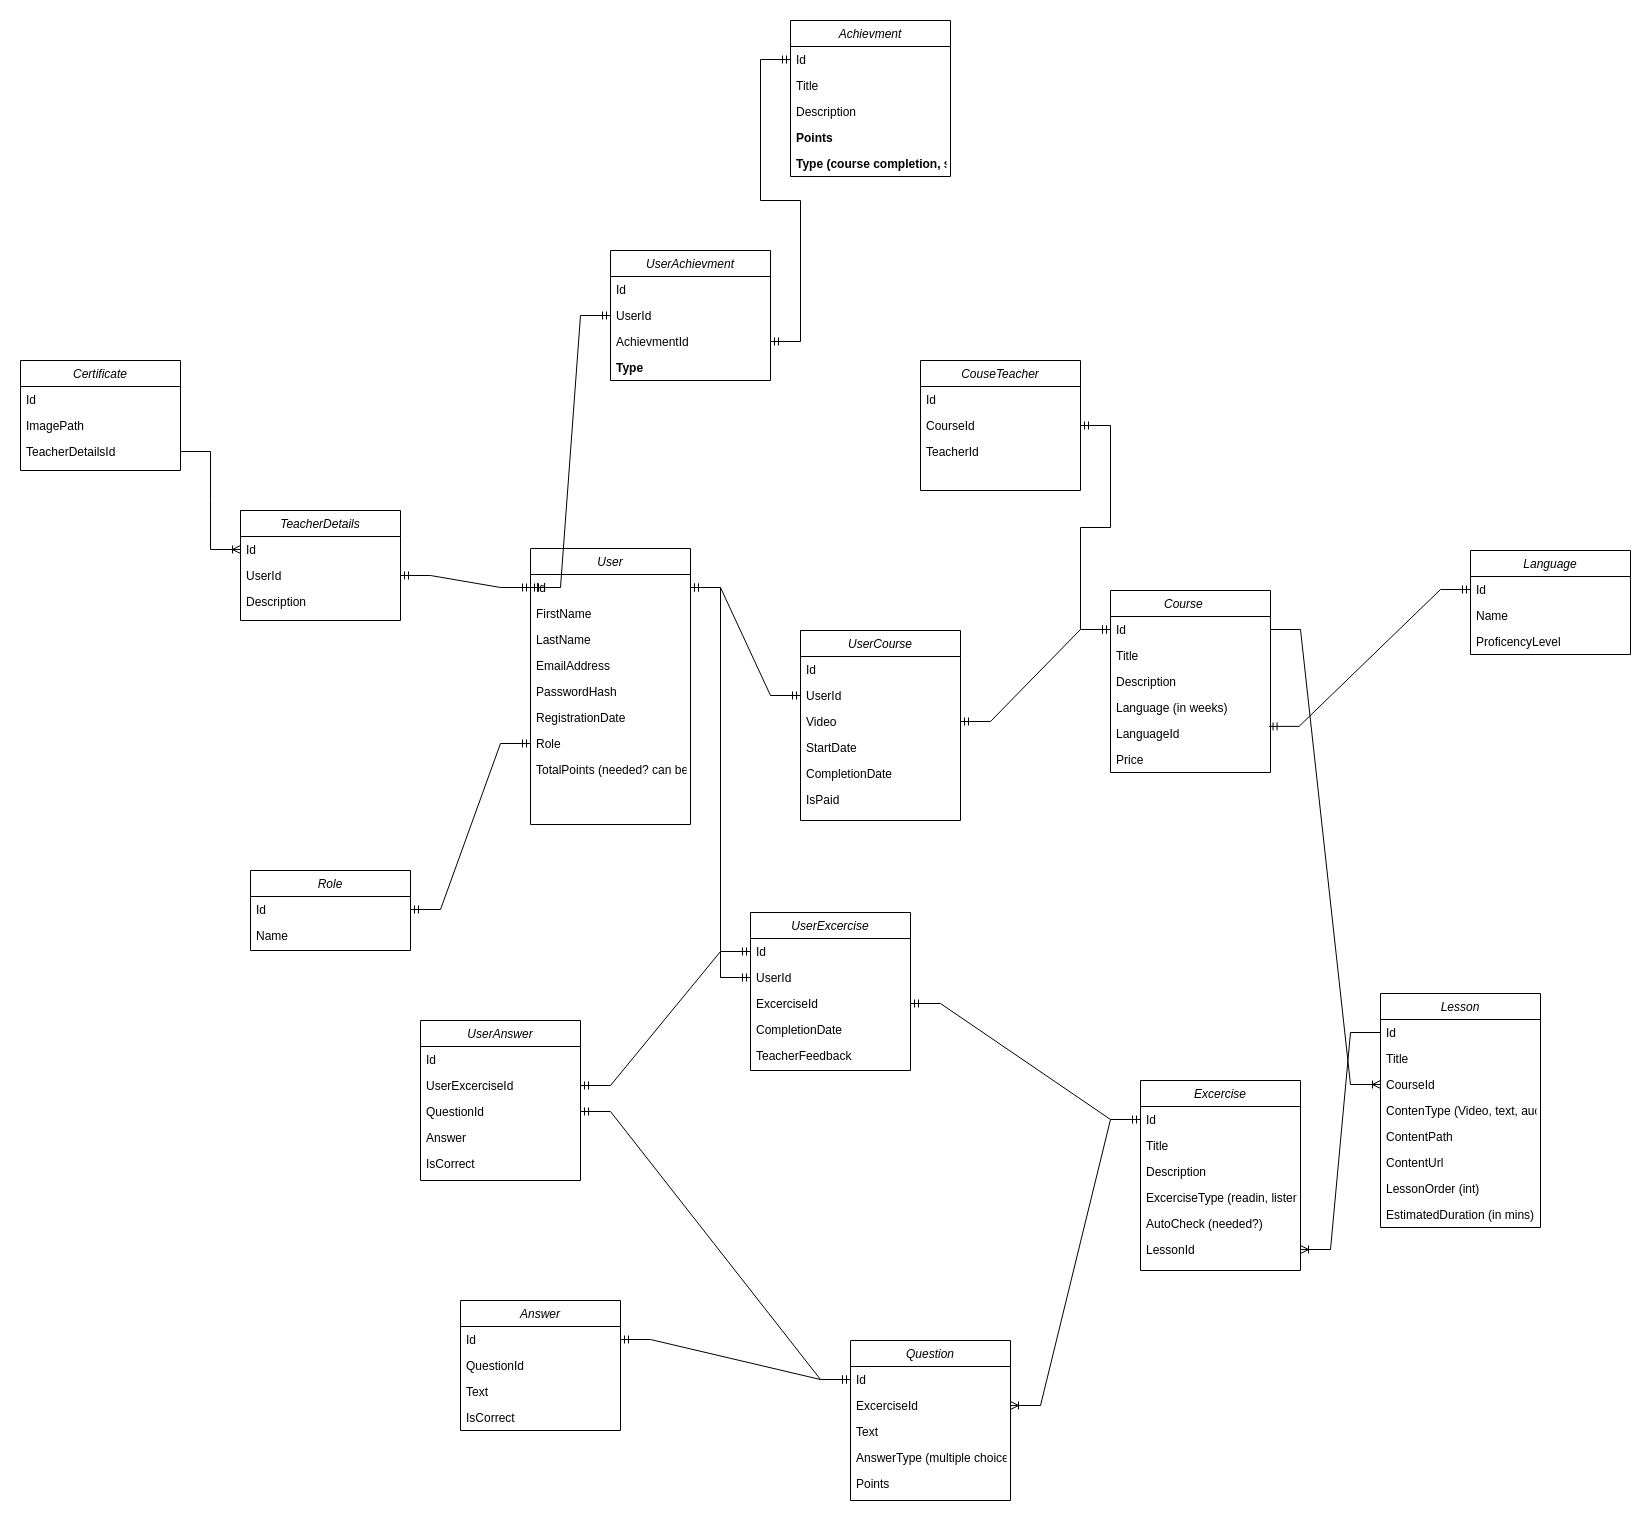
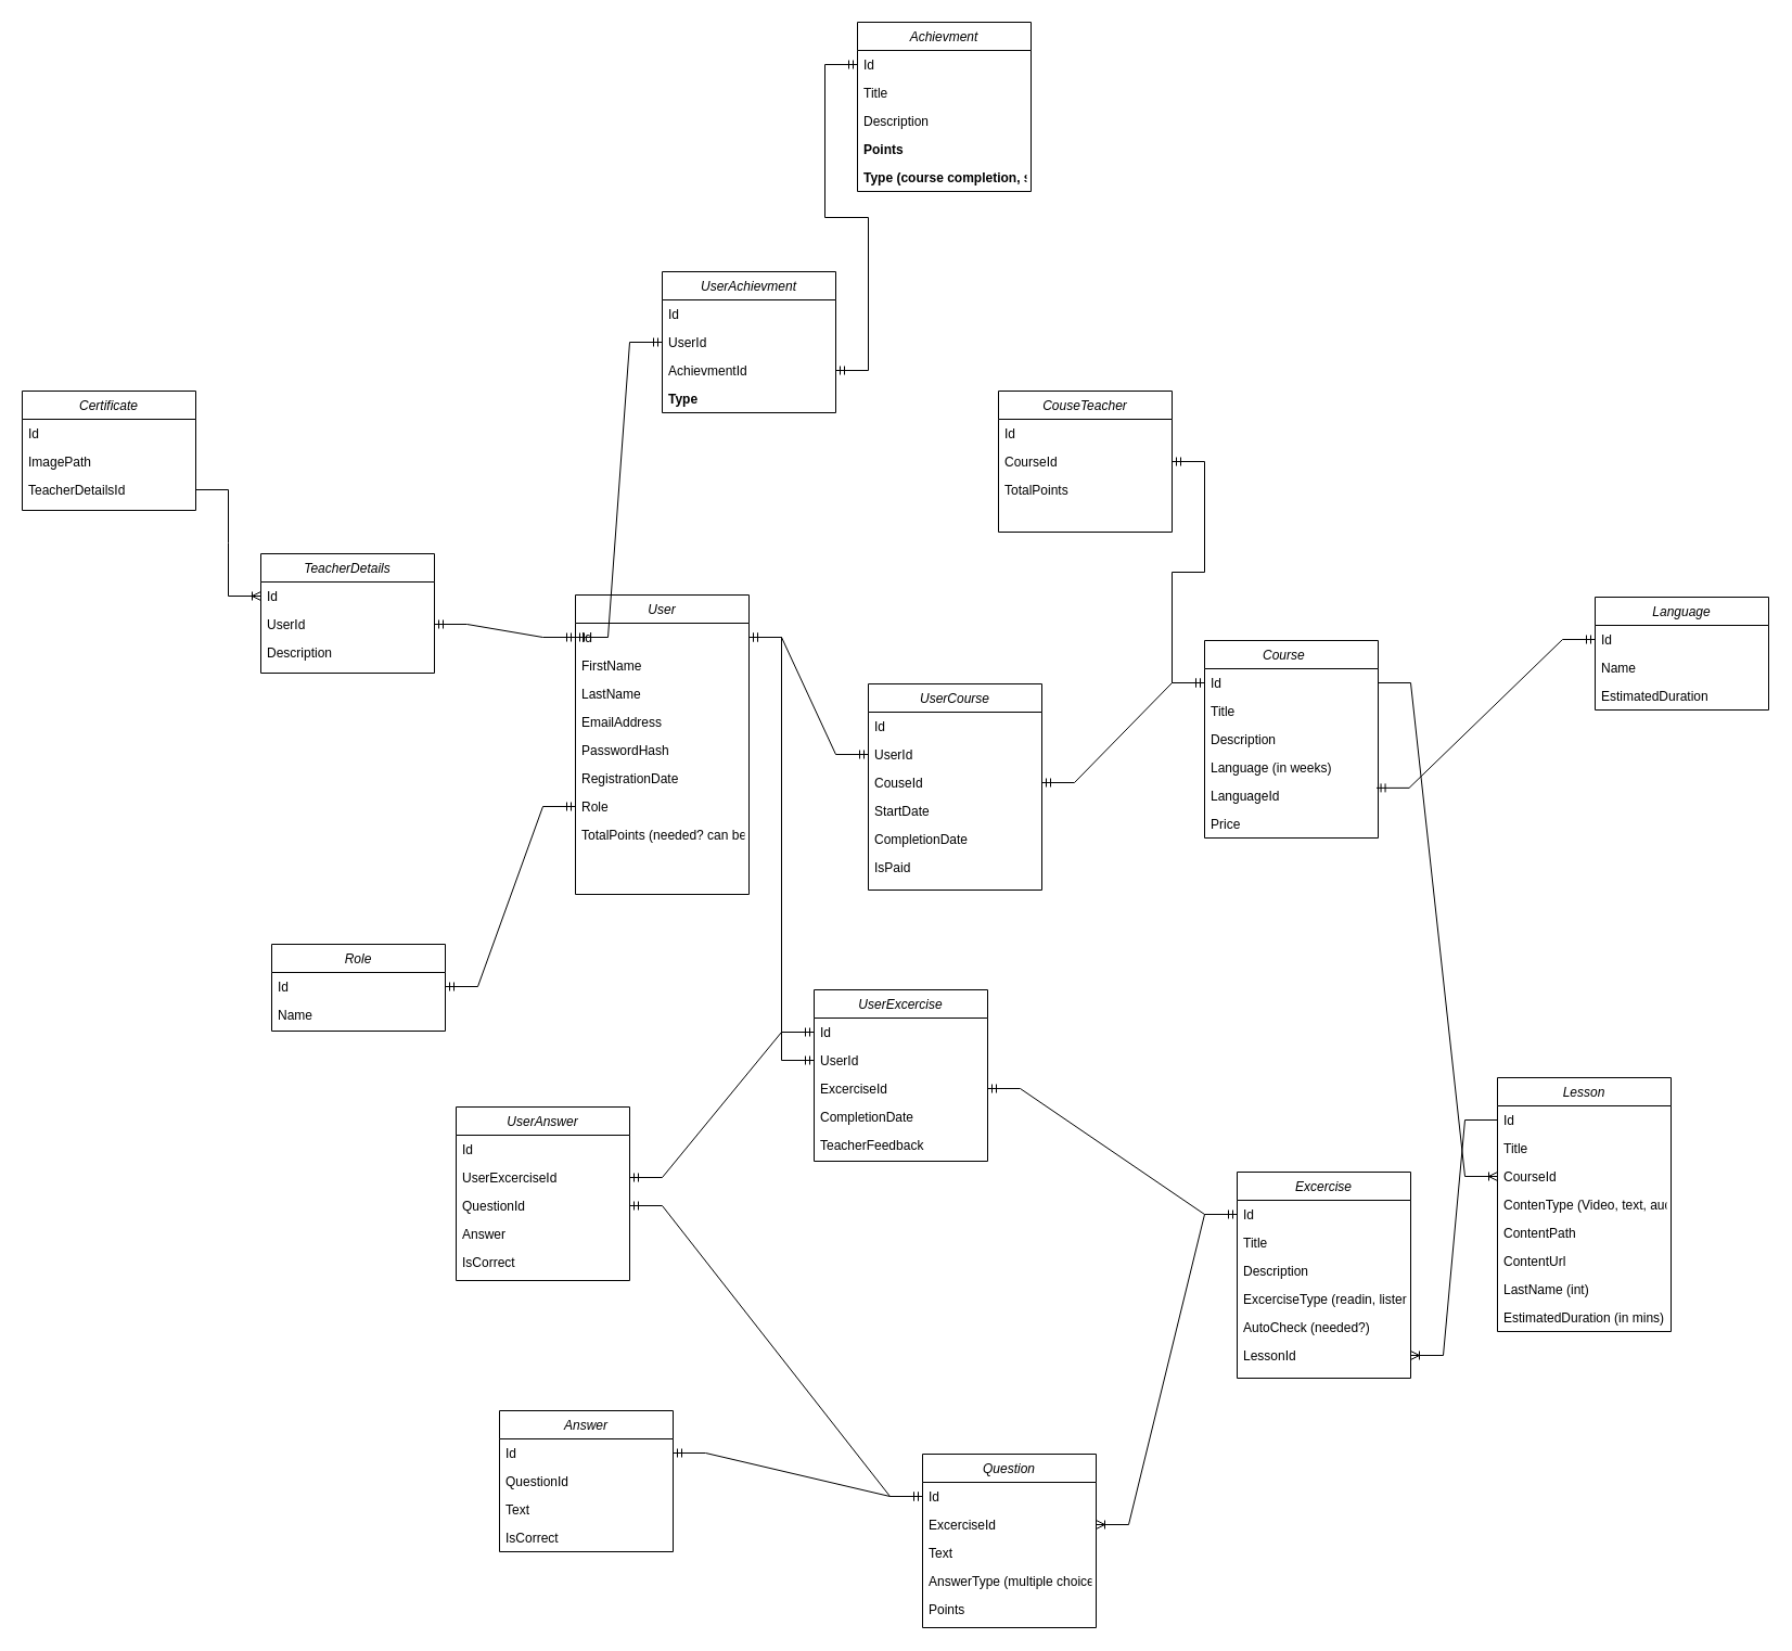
- <mxCell id="91" value="TeacherId" style="text;align=left;verticalAlign=top;spacingLeft=4;spacingRight=4;overflow=hidden;rotatable=0;points=[[0,0.5],[1,0.5]];portConstraint=eastwest;" parent="88" vertex="1"><mxGeometry y="78" width="160" height="26" as="geometry" /></mxCell>
+ <mxCell id="91" value="TotalPoints" style="text;align=left;verticalAlign=top;spacingLeft=4;spacingRight=4;overflow=hidden;rotatable=0;points=[[0,0.5],[1,0.5]];portConstraint=eastwest;" parent="88" vertex="1"><mxGeometry y="78" width="160" height="26" as="geometry" /></mxCell>
- <mxCell id="14" value="ProficencyLevel" style="text;align=left;verticalAlign=top;spacingLeft=4;spacingRight=4;overflow=hidden;rotatable=0;points=[[0,0.5],[1,0.5]];portConstraint=eastwest;" parent="11" vertex="1"><mxGeometry y="78" width="160" height="26" as="geometry" /></mxCell>
+ <mxCell id="14" value="EstimatedDuration" style="text;align=left;verticalAlign=top;spacingLeft=4;spacingRight=4;overflow=hidden;rotatable=0;points=[[0,0.5],[1,0.5]];portConstraint=eastwest;" parent="11" vertex="1"><mxGeometry y="78" width="160" height="26" as="geometry" /></mxCell>
- <mxCell id="61" value="Video" style="text;align=left;verticalAlign=top;spacingLeft=4;spacingRight=4;overflow=hidden;rotatable=0;points=[[0,0.5],[1,0.5]];portConstraint=eastwest;" parent="58" vertex="1"><mxGeometry y="78" width="160" height="26" as="geometry" /></mxCell>
+ <mxCell id="61" value="CouseId" style="text;align=left;verticalAlign=top;spacingLeft=4;spacingRight=4;overflow=hidden;rotatable=0;points=[[0,0.5],[1,0.5]];portConstraint=eastwest;" parent="58" vertex="1"><mxGeometry y="78" width="160" height="26" as="geometry" /></mxCell>
- <mxCell id="22" value="LessonOrder (int)" style="text;align=left;verticalAlign=top;spacingLeft=4;spacingRight=4;overflow=hidden;rotatable=0;points=[[0,0.5],[1,0.5]];portConstraint=eastwest;" parent="15" vertex="1"><mxGeometry y="182" width="160" height="26" as="geometry" /></mxCell>
+ <mxCell id="22" value="LastName (int)" style="text;align=left;verticalAlign=top;spacingLeft=4;spacingRight=4;overflow=hidden;rotatable=0;points=[[0,0.5],[1,0.5]];portConstraint=eastwest;" parent="15" vertex="1"><mxGeometry y="182" width="160" height="26" as="geometry" /></mxCell>
